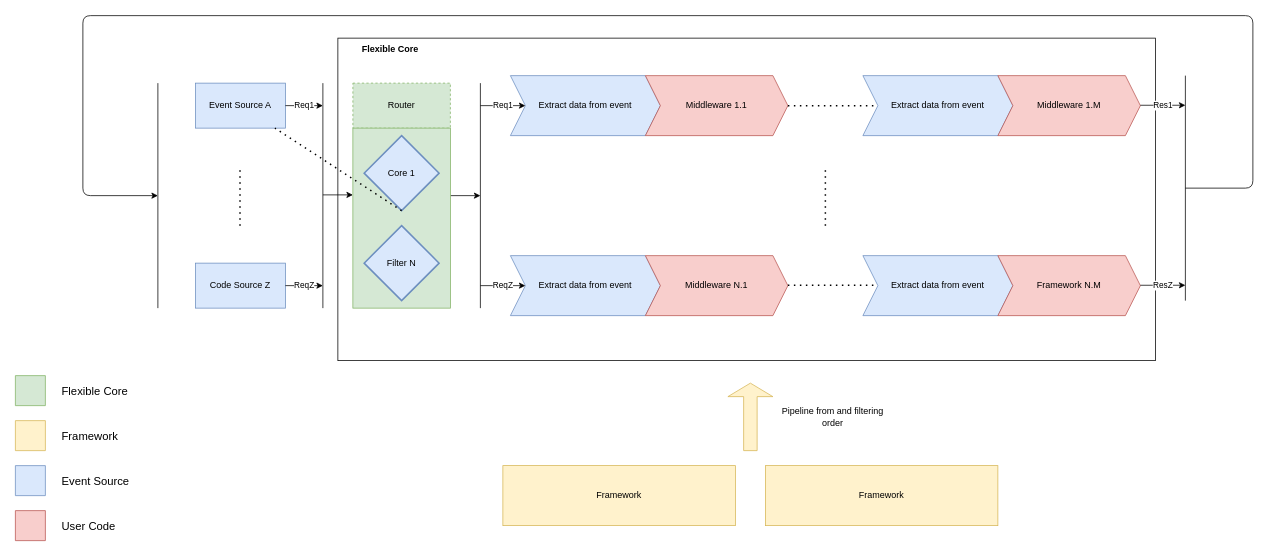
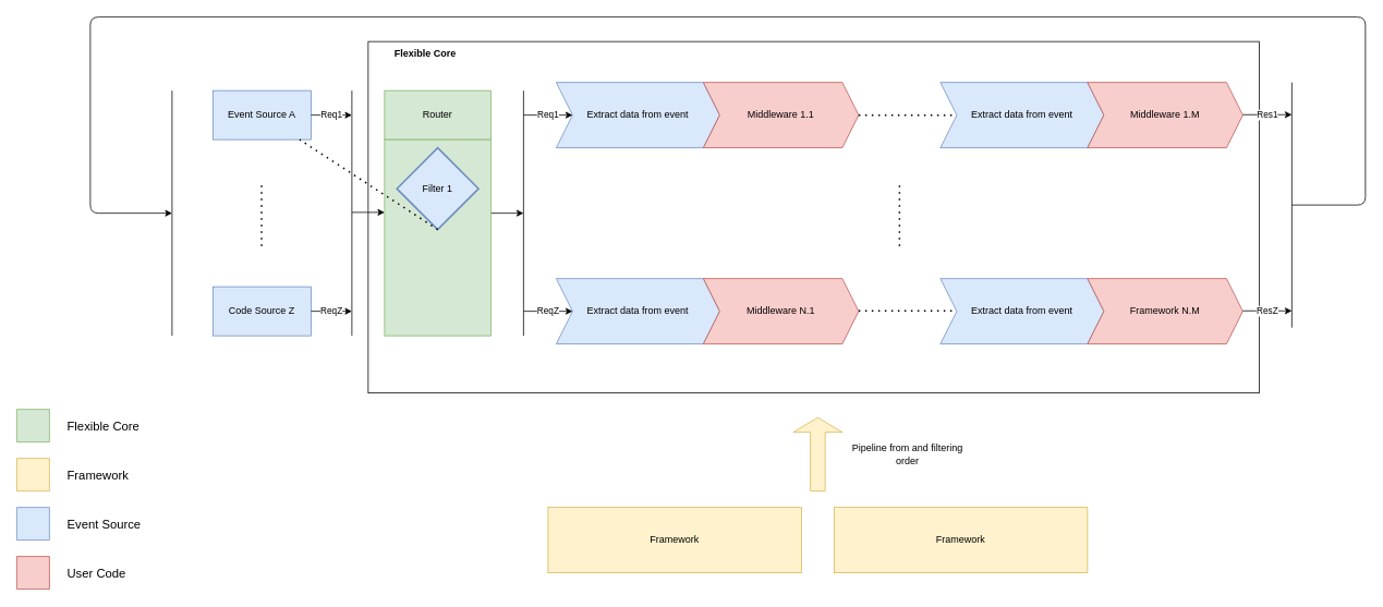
- <mxCell id="14" value="Router" style="rounded=0;whiteSpace=wrap;html=1;fillColor=#d5e8d4;strokeColor=#82b366;dashed=1;" parent="1" vertex="1"><mxGeometry x="470" y="110" width="130" height="60" as="geometry" /></mxCell>
+ <mxCell id="14" value="Router" style="rounded=0;whiteSpace=wrap;html=1;fillColor=#d5e8d4;strokeColor=#82b366;" parent="1" vertex="1"><mxGeometry x="470" y="110" width="130" height="60" as="geometry" /></mxCell>
- <mxCell id="32" value="Core 1" style="strokeWidth=2;html=1;shape=mxgraph.flowchart.decision;whiteSpace=wrap;fillColor=#dae8fc;strokeColor=#6c8ebf;" parent="1" vertex="1"><mxGeometry x="485" y="180" width="100" height="100" as="geometry" /></mxCell>
+ <mxCell id="32" value="Filter 1" style="strokeWidth=2;html=1;shape=mxgraph.flowchart.decision;whiteSpace=wrap;fillColor=#dae8fc;strokeColor=#6c8ebf;" parent="1" vertex="1"><mxGeometry x="485" y="180" width="100" height="100" as="geometry" /></mxCell>
- <mxCell id="33" value="Filter N" style="strokeWidth=2;html=1;shape=mxgraph.flowchart.decision;whiteSpace=wrap;fillColor=#dae8fc;strokeColor=#6c8ebf;" parent="1" vertex="1"><mxGeometry x="485" y="300" width="100" height="100" as="geometry" /></mxCell>
